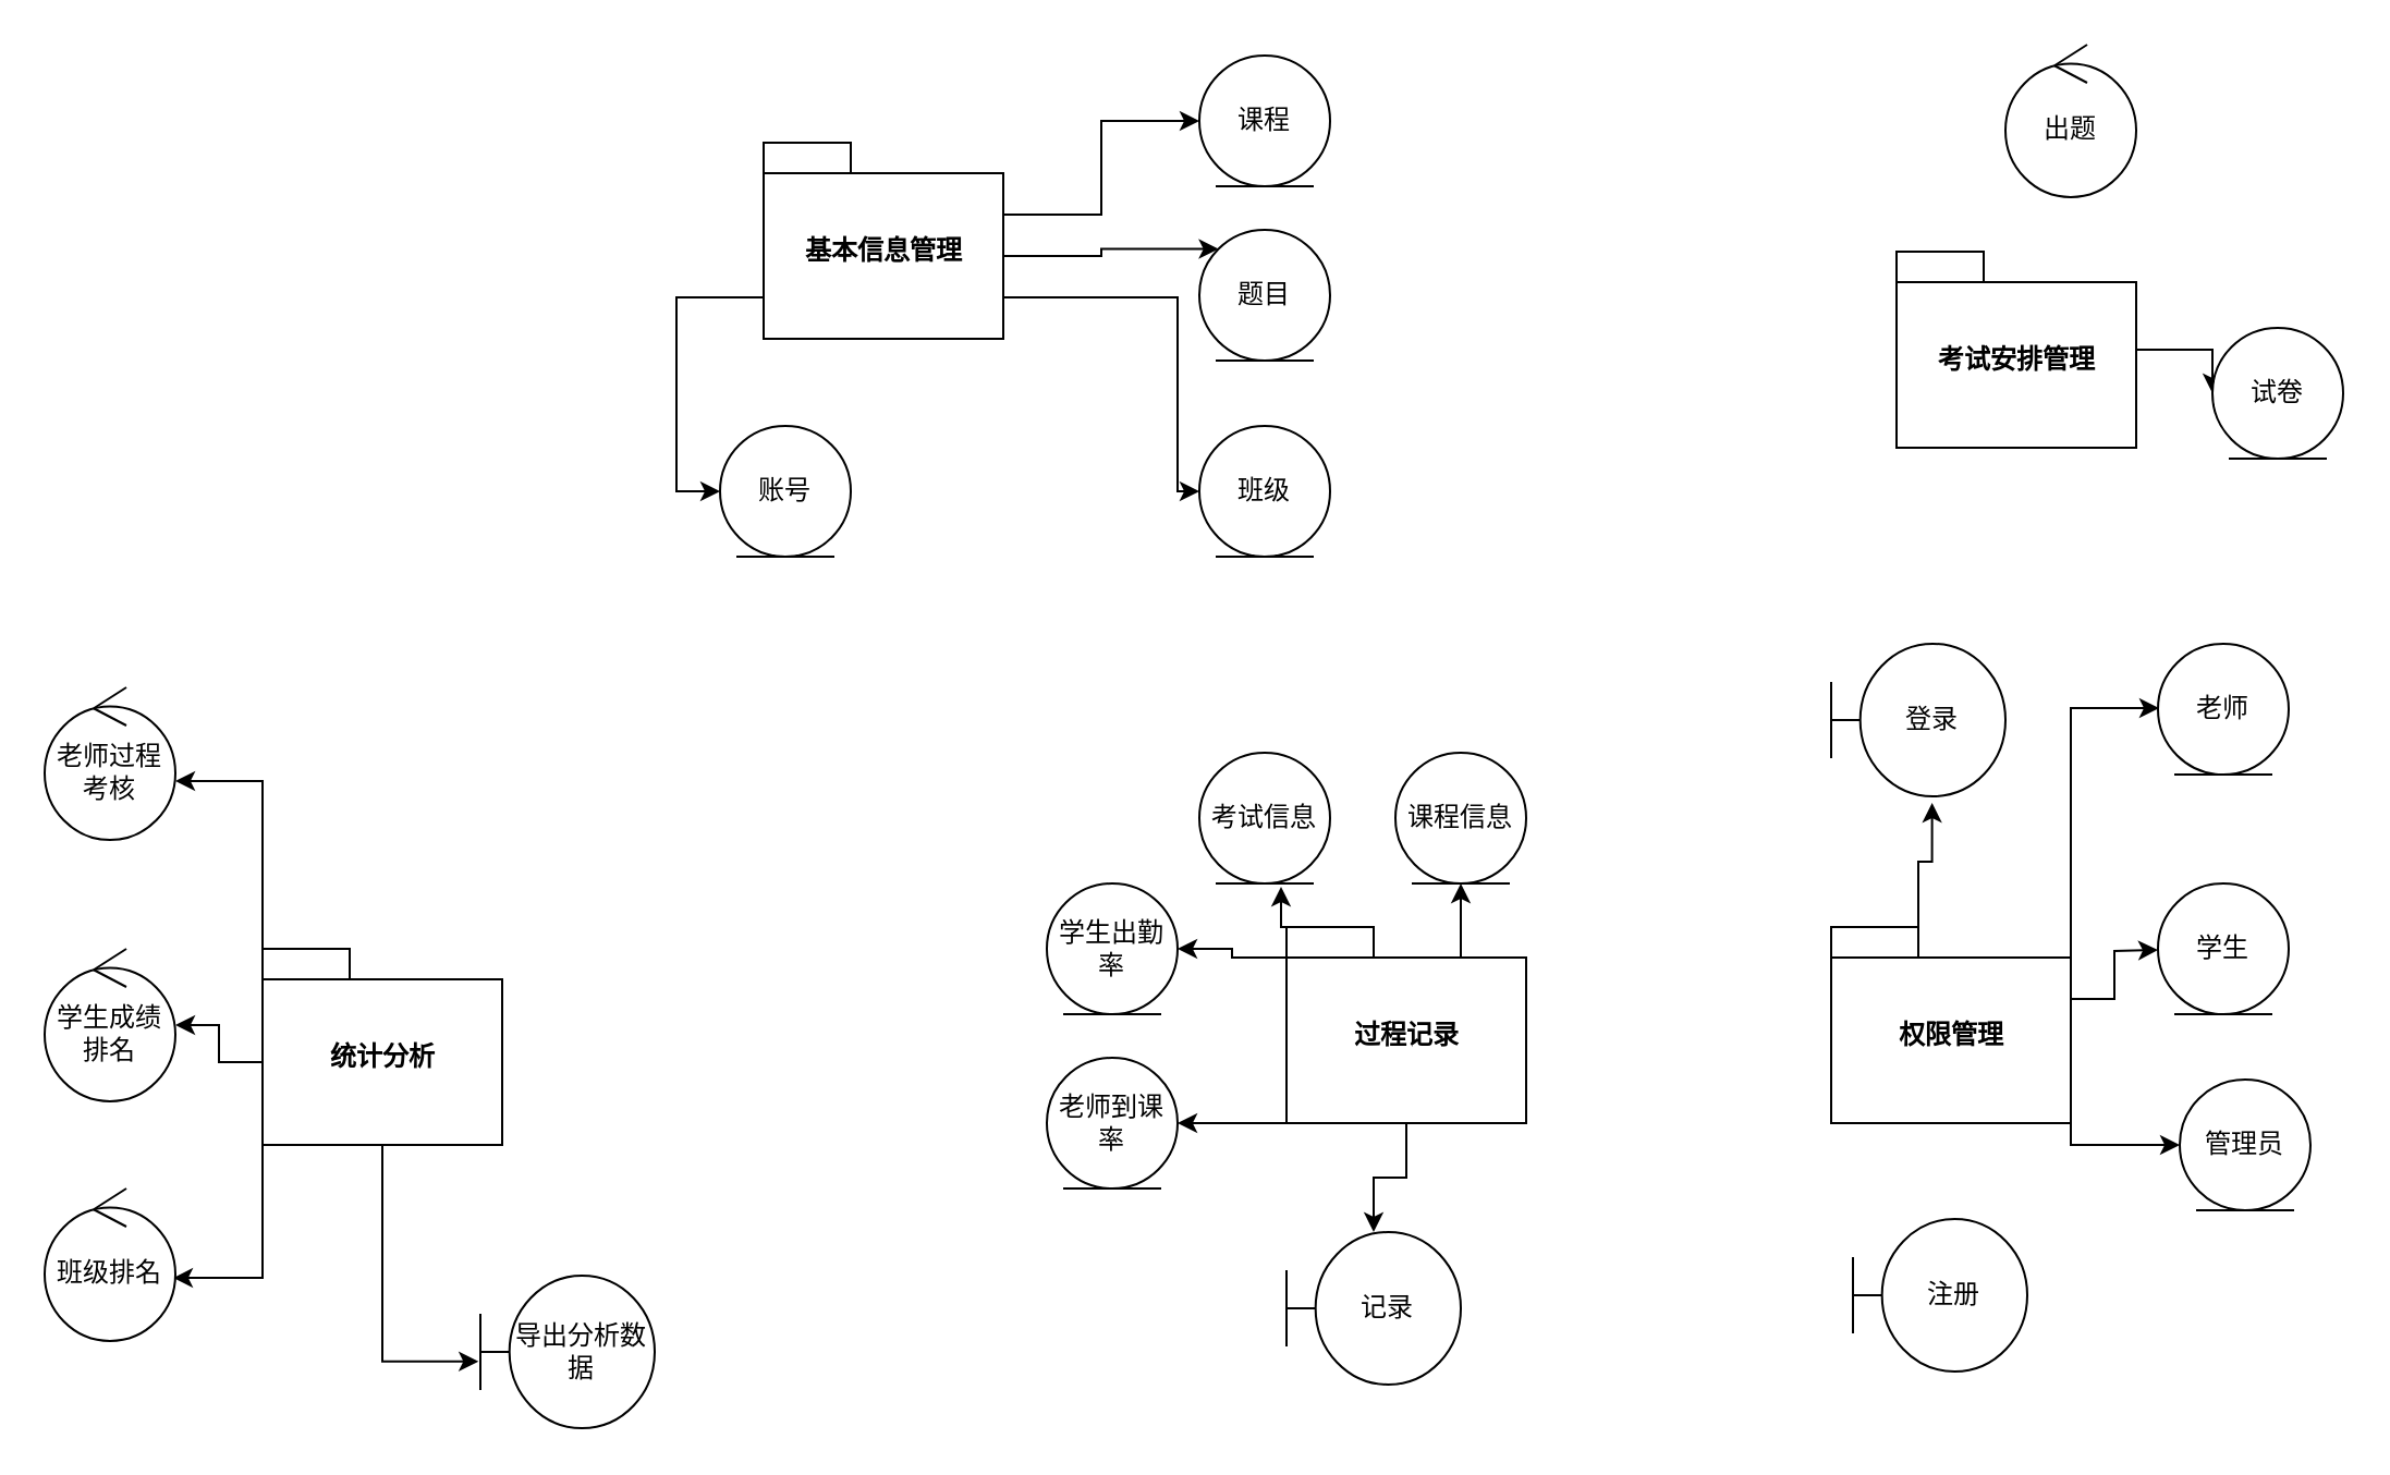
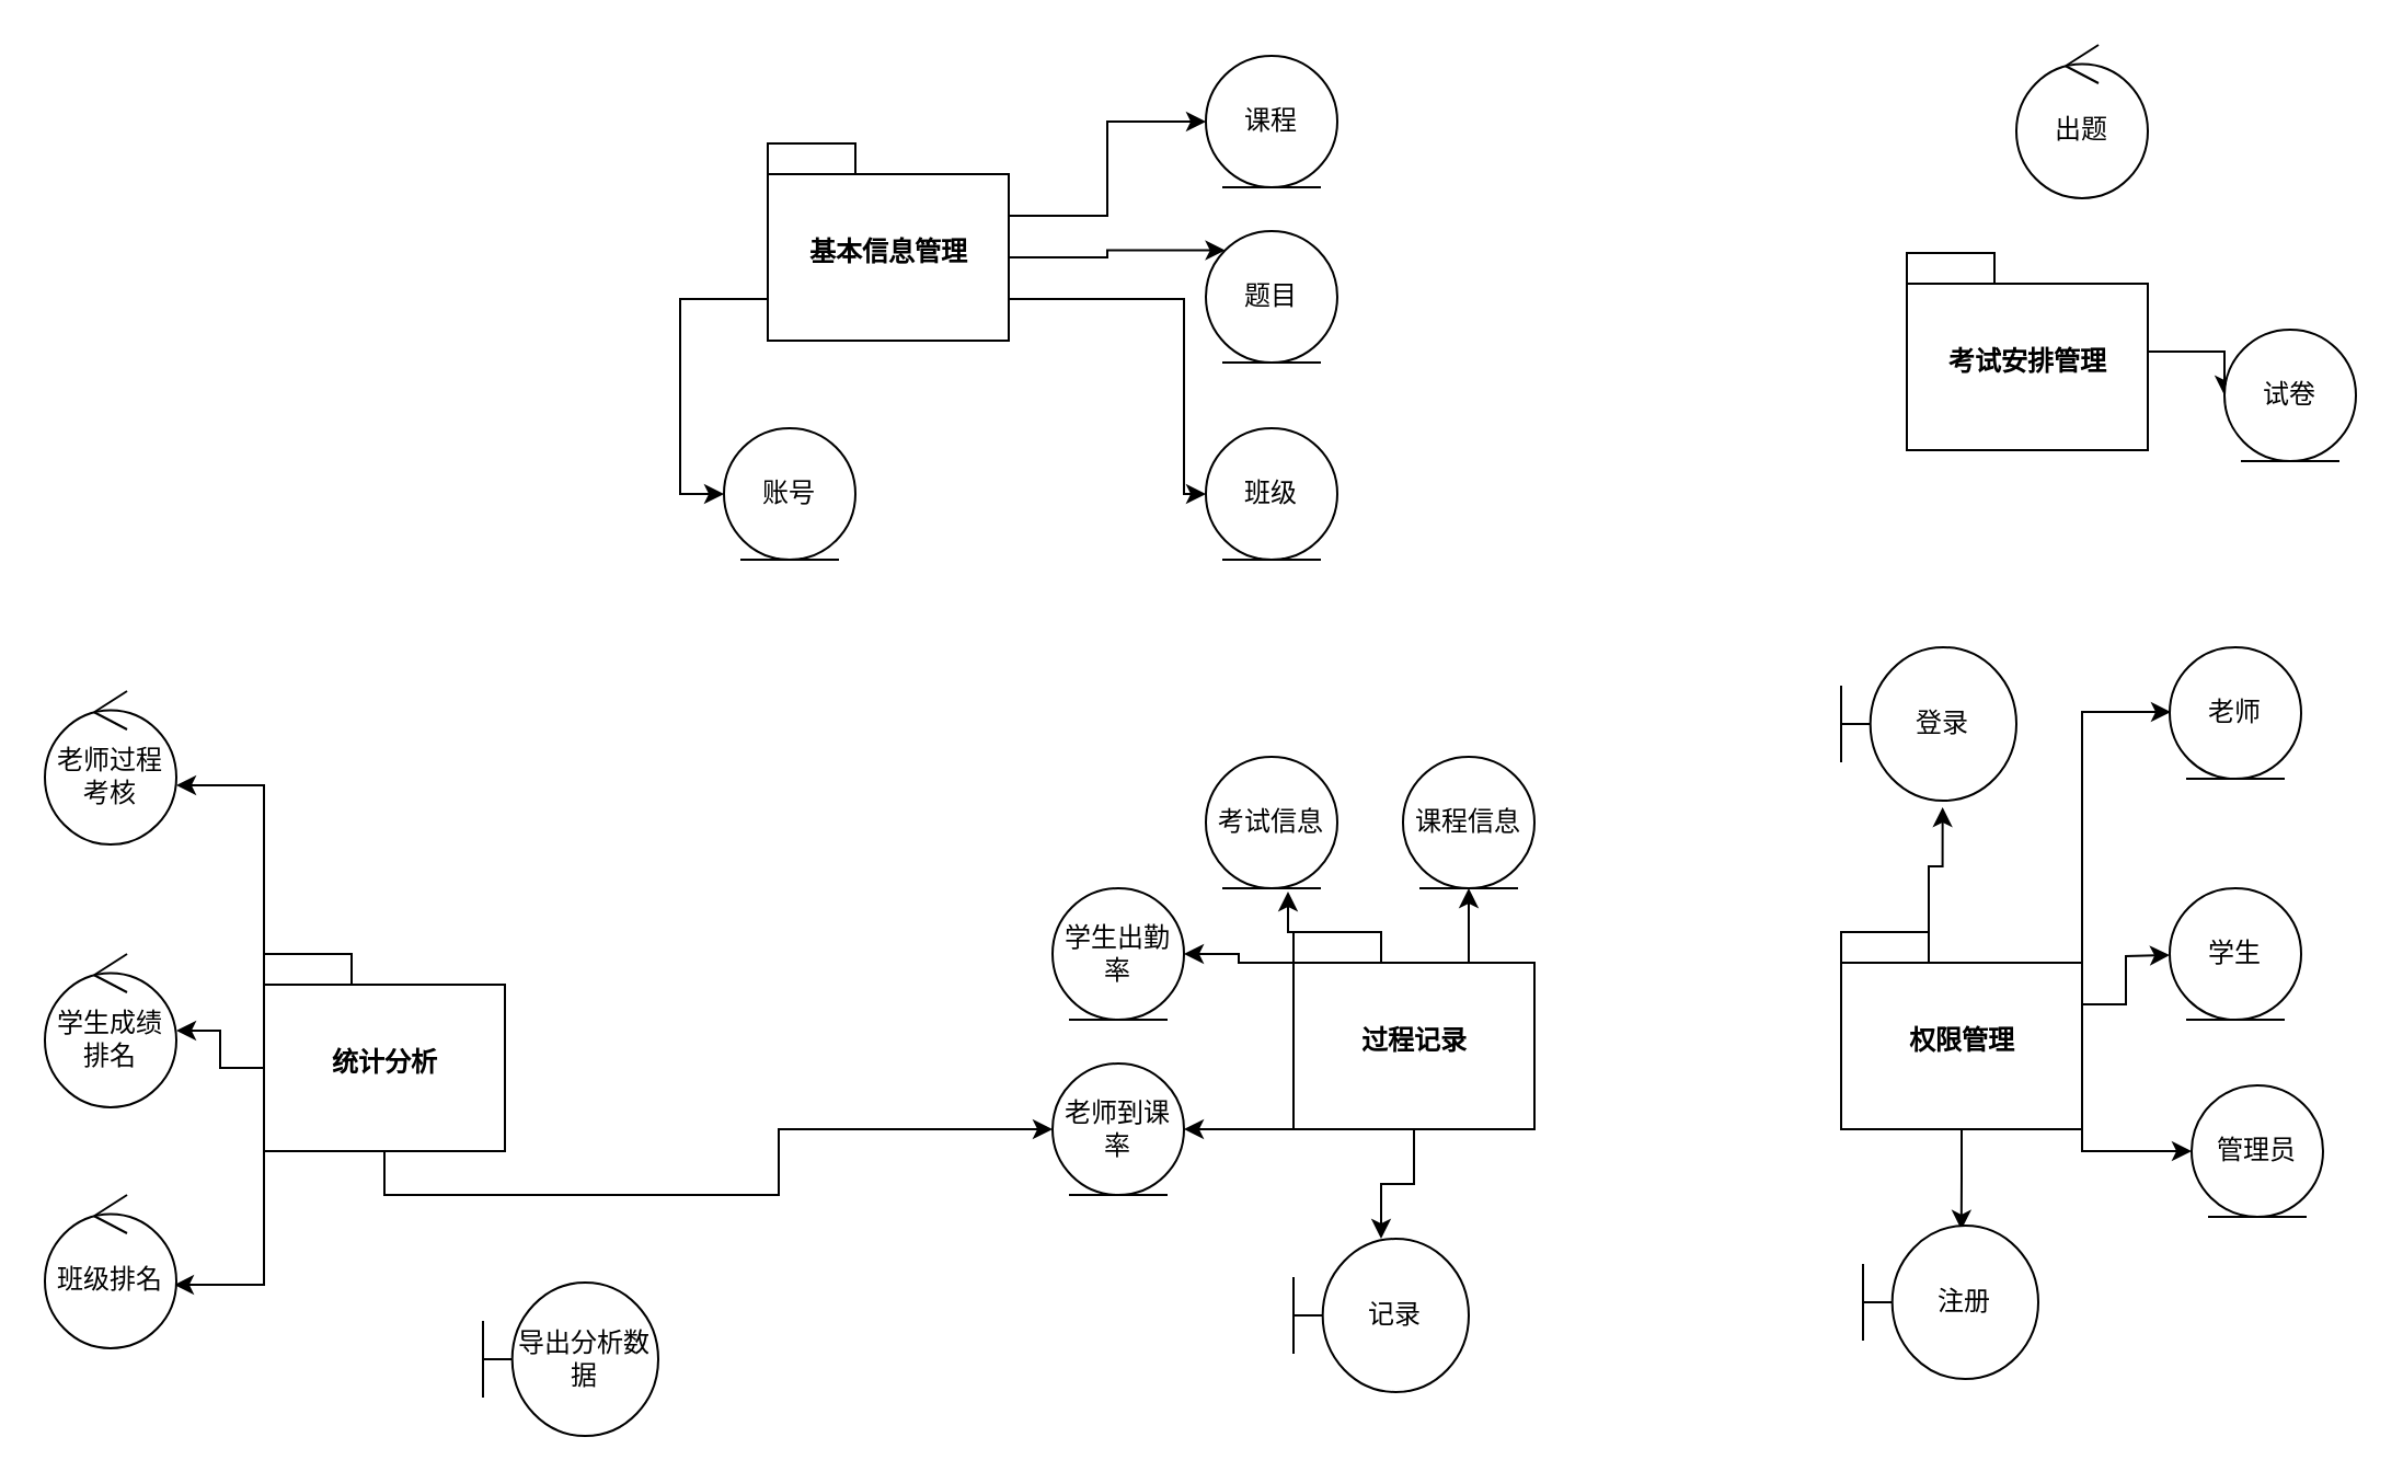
+ <mxCell id="17" style="edgeStyle=orthogonalEdgeStyle;rounded=0;orthogonalLoop=1;jettySize=auto;html=1;exitX=0.5;exitY=1;exitDx=0;exitDy=0;exitPerimeter=0;entryX=0.561;entryY=0.027;entryDx=0;entryDy=0;entryPerimeter=0;" edge="1" parent="1" source="18" target="43"><mxGeometry relative="1" as="geometry" /></mxCell>
- <mxCell id="5" style="edgeStyle=orthogonalEdgeStyle;rounded=0;orthogonalLoop=1;jettySize=auto;html=1;exitX=0.5;exitY=1;exitDx=0;exitDy=0;exitPerimeter=0;entryX=-0.011;entryY=0.563;entryDx=0;entryDy=0;entryPerimeter=0;" edge="1" parent="1" source="6" target="44"><mxGeometry relative="1" as="geometry" /></mxCell>
+ <mxCell id="5" style="edgeStyle=orthogonalEdgeStyle;rounded=0;orthogonalLoop=1;jettySize=auto;html=1;exitX=0.5;exitY=1;exitDx=0;exitDy=0;exitPerimeter=0;" edge="1" parent="1" source="6" target="34"><mxGeometry relative="1" as="geometry" /></mxCell>
